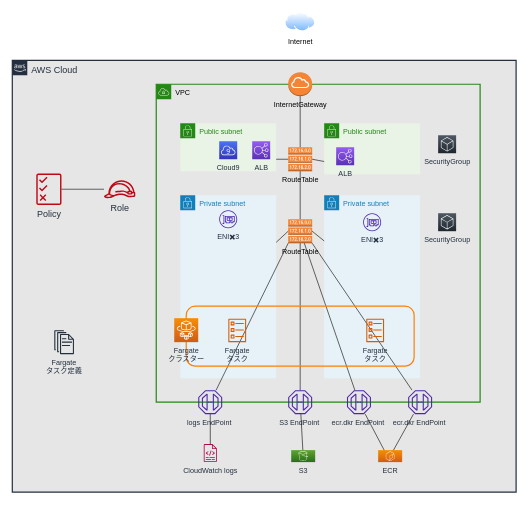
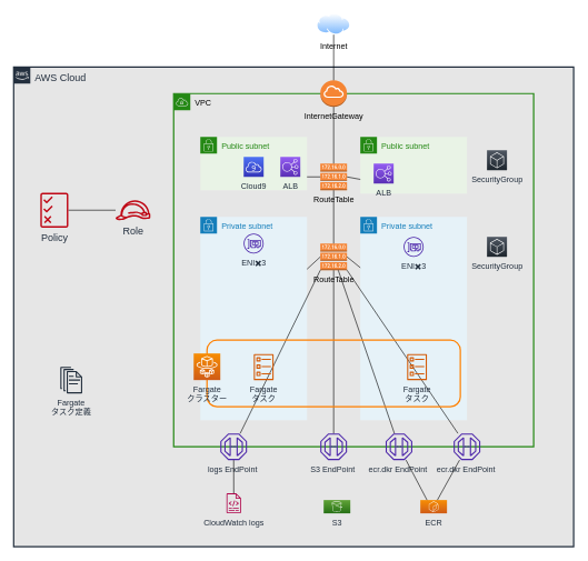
+ <mxCell id="24" value="" style="endArrow=none;html=1;rounded=0;fontSize=12;fontColor=#000000;entryX=0.5;entryY=1;entryDx=0;entryDy=0;exitX=0.5;exitY=0;exitDx=0;exitDy=0;exitPerimeter=0;" parent="1" source="23" target="22" edge="1"><mxGeometry width="50" height="50" relative="1" as="geometry"><mxPoint x="450" y="90" as="sourcePoint" /><mxPoint x="500" y="40" as="targetPoint" /></mxGeometry></mxCell>
- <mxCell id="38" value="" style="endArrow=none;html=1;rounded=0;fontSize=12;fontColor=#000000;" parent="1" source="37" target="26" edge="1"><mxGeometry width="50" height="50" relative="1" as="geometry"><mxPoint x="647.5" y="760" as="sourcePoint" /><mxPoint x="617.875" y="700" as="targetPoint" /></mxGeometry></mxCell>
